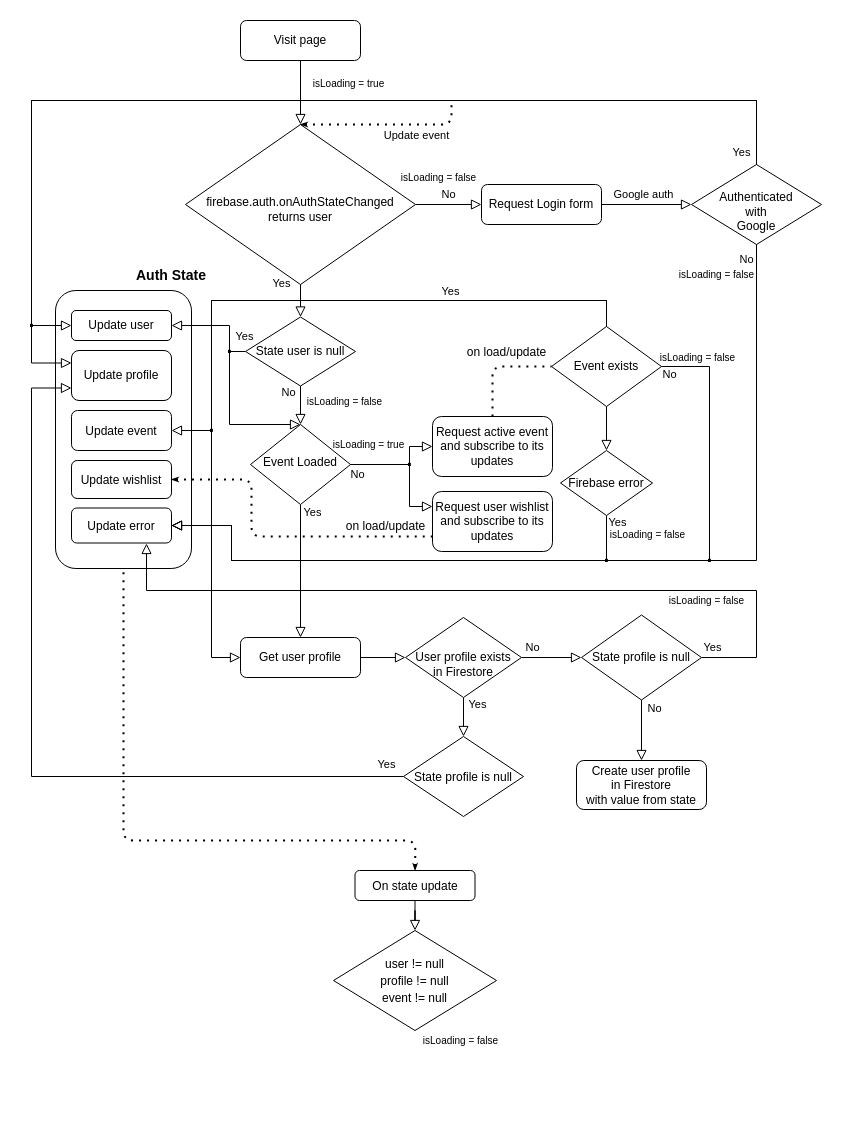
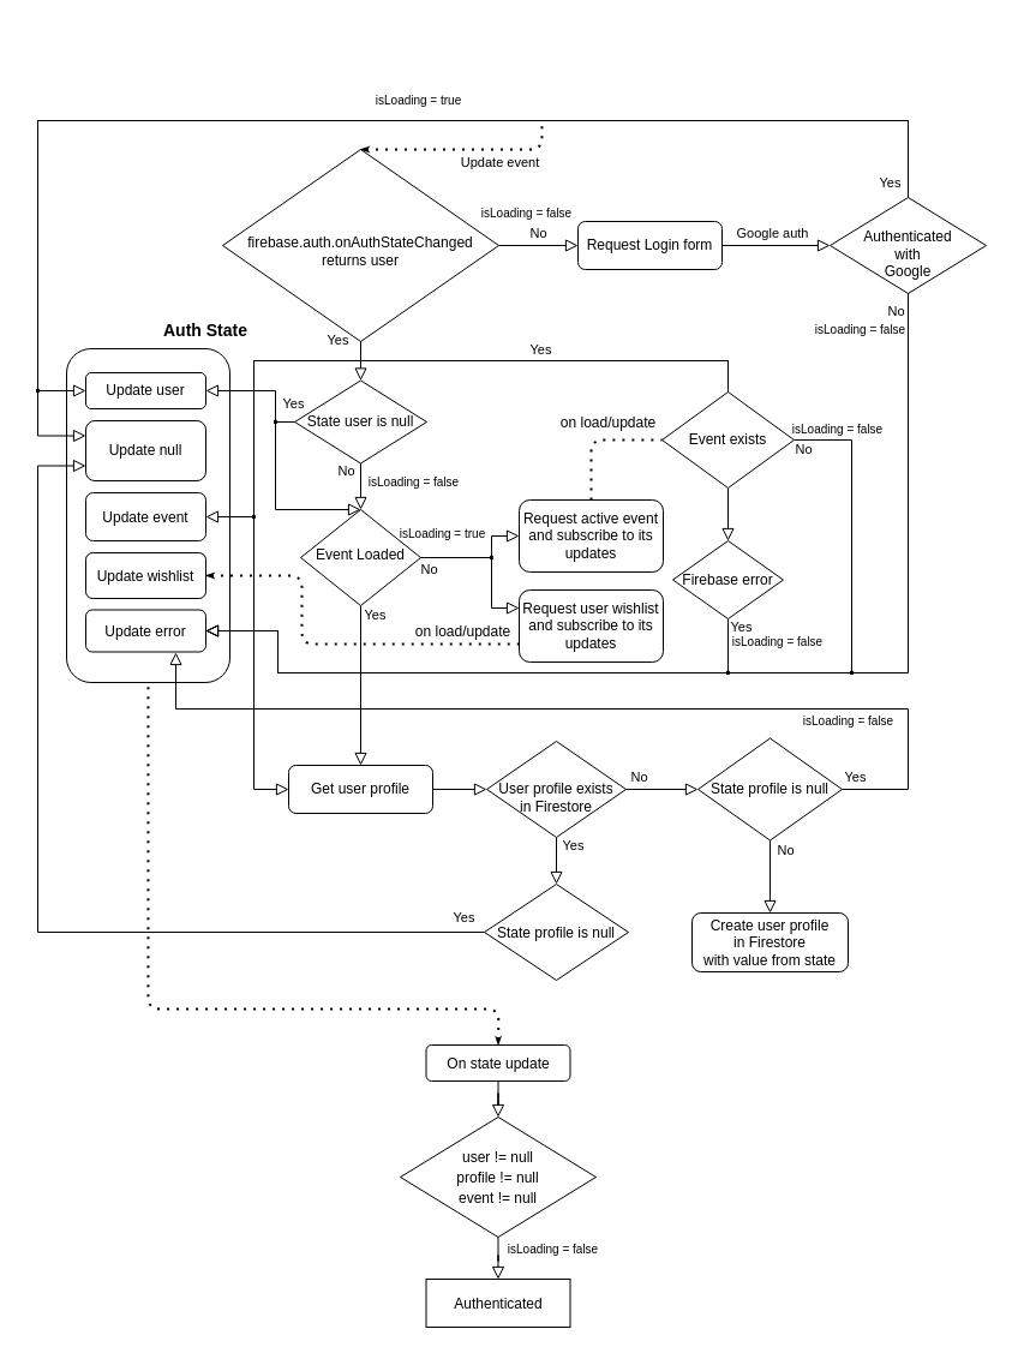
- <mxCell id="3" value="Visit page" style="rounded=1;whiteSpace=wrap;html=1;fontSize=12;glass=0;strokeWidth=1;shadow=0;" parent="1" vertex="1"><mxGeometry x="240" y="20" width="120" height="40" as="geometry" /></mxCell>
- <mxCell id="2" value="" style="rounded=0;html=1;jettySize=auto;orthogonalLoop=1;fontSize=11;endArrow=block;endFill=0;endSize=8;strokeWidth=1;shadow=0;labelBackgroundColor=none;edgeStyle=orthogonalEdgeStyle;" parent="1" source="3" target="6" edge="1"><mxGeometry relative="1" as="geometry" /></mxCell>
- <mxCell id="48" value="Update profile" style="rounded=1;whiteSpace=wrap;html=1;" parent="1" vertex="1"><mxGeometry x="71" y="350" width="100" height="50" as="geometry" /></mxCell>
+ <mxCell id="48" value="Update null" style="rounded=1;whiteSpace=wrap;html=1;" parent="1" vertex="1"><mxGeometry x="71" y="350" width="100" height="50" as="geometry" /></mxCell>
+ <mxCell id="37" value="" style="edgeStyle=orthogonalEdgeStyle;rounded=0;jumpSize=8;orthogonalLoop=1;jettySize=auto;html=1;startArrow=none;startFill=0;startSize=6;endArrow=block;endFill=0;endSize=8;strokeWidth=1;fontSize=14;" parent="1" source="38" target="39" edge="1"><mxGeometry relative="1" as="geometry" /></mxCell>
+ <mxCell id="39" value="&lt;font style=&quot;font-size: 12px&quot;&gt;Authenticated&lt;/font&gt;" style="whiteSpace=wrap;html=1;fontSize=14;" parent="1" vertex="1"><mxGeometry x="354.5" y="1065" width="120" height="40" as="geometry" /></mxCell>
